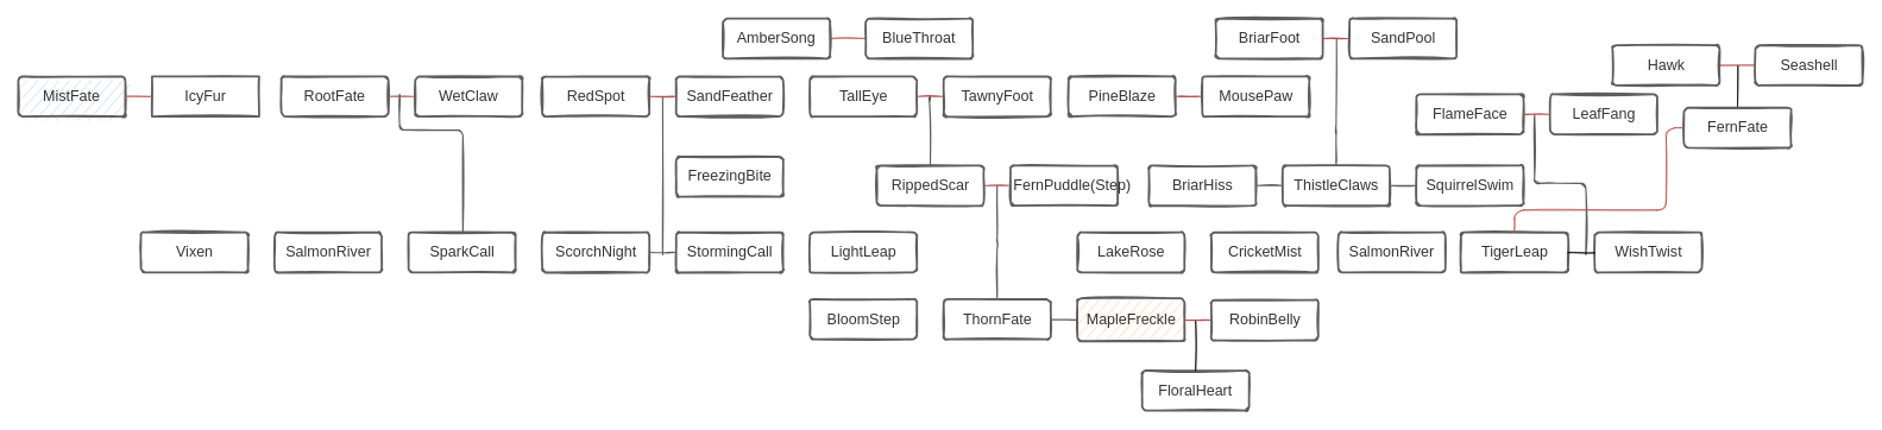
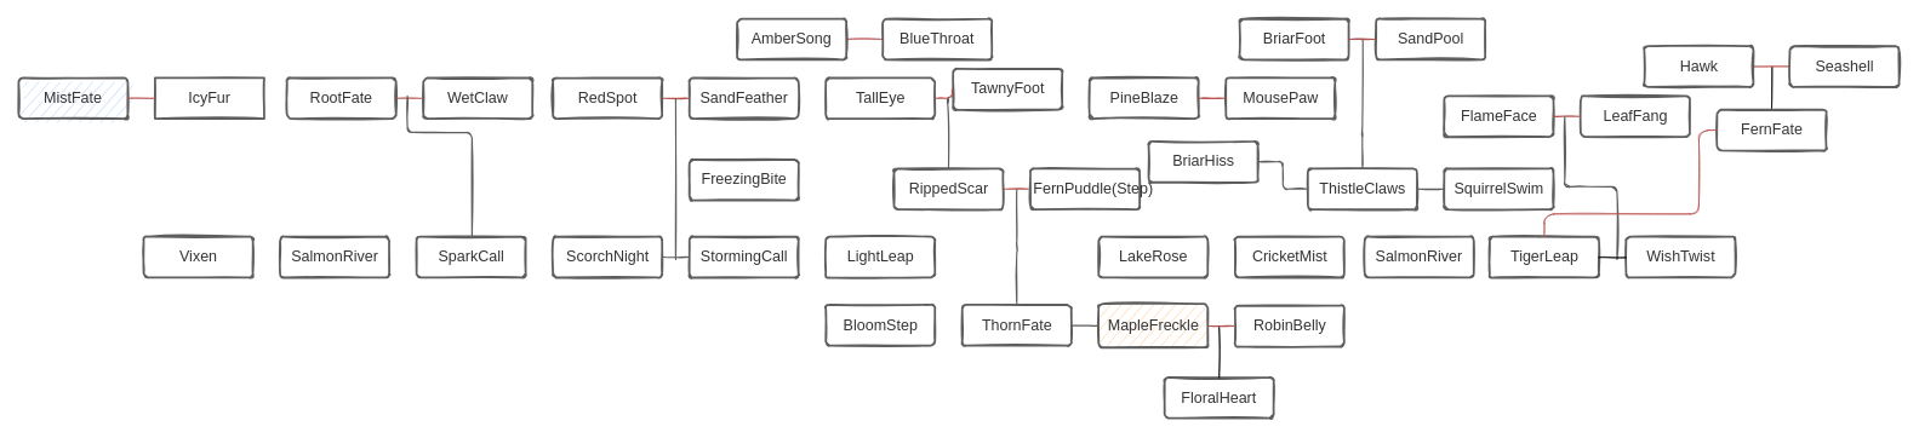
- <mxCell id="42" value="TawnyFoot" style="html=1;overflow=block;blockSpacing=1;whiteSpace=wrap;;whiteSpace=wrap;fontSize=16.7;fontColor=#333333;spacing=3.8;strokeColor=#5e5e5e;strokeOpacity=100;absoluteArcSize=1;arcSize=9;strokeWidth=2.3;rounded=1;sketch=1;" vertex="1" parent="1"><mxGeometry x="1057.5" y="85" width="120" height="45" as="geometry" /></mxCell>
+ <mxCell id="42" value="TawnyFoot" style="html=1;overflow=block;blockSpacing=1;whiteSpace=wrap;;whiteSpace=wrap;fontSize=16.7;fontColor=#333333;spacing=3.8;strokeColor=#5e5e5e;strokeOpacity=100;absoluteArcSize=1;arcSize=9;strokeWidth=2.3;rounded=1;sketch=1;" vertex="1" parent="1"><mxGeometry x="1047.5" y="75" width="120" height="45" as="geometry" /></mxCell>
- <mxCell id="45" value="BriarHiss" style="html=1;overflow=block;blockSpacing=1;whiteSpace=wrap;;whiteSpace=wrap;fontSize=16.7;fontColor=#333333;spacing=3.8;strokeColor=#5e5e5e;strokeOpacity=100;absoluteArcSize=1;arcSize=9;strokeWidth=2.3;rounded=1;sketch=1;" vertex="1" parent="1"><mxGeometry x="1287.5" y="185" width="120" height="45" as="geometry" /></mxCell>
+ <mxCell id="45" value="BriarHiss" style="html=1;overflow=block;blockSpacing=1;whiteSpace=wrap;;whiteSpace=wrap;fontSize=16.7;fontColor=#333333;spacing=3.8;strokeColor=#5e5e5e;strokeOpacity=100;absoluteArcSize=1;arcSize=9;strokeWidth=2.3;rounded=1;sketch=1;" vertex="1" parent="1"><mxGeometry x="1262.5" y="155" width="120" height="45" as="geometry" /></mxCell>
